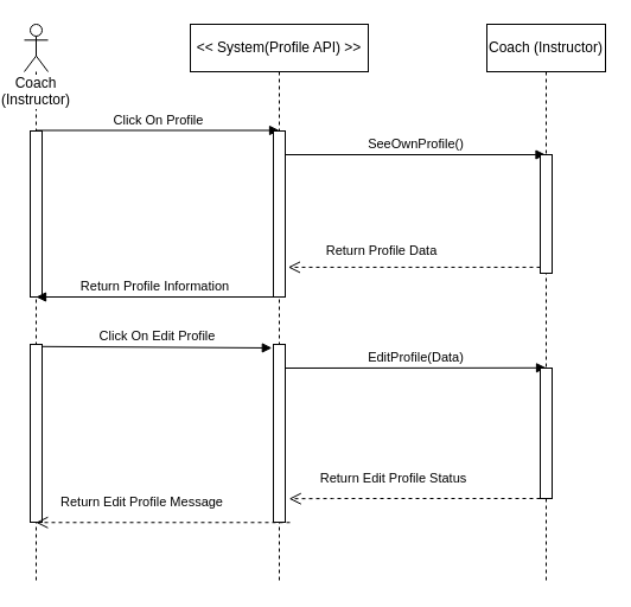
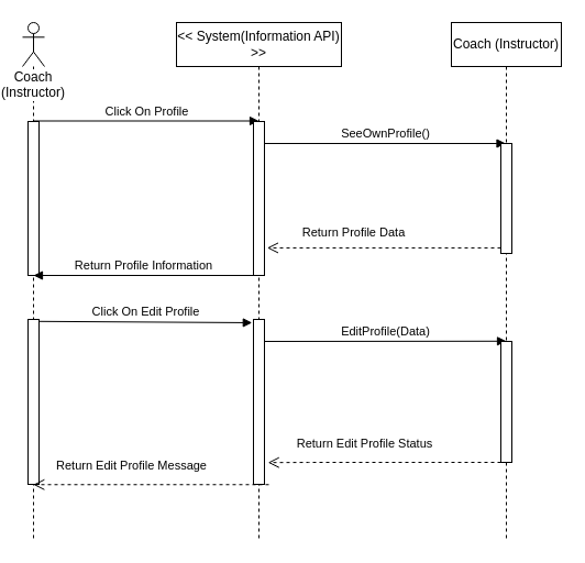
- <mxCell id="5" value="&amp;lt;&amp;lt; System(Profile API) &amp;gt;&amp;gt;" style="shape=umlLifeline;perimeter=lifelinePerimeter;whiteSpace=wrap;html=1;container=1;collapsible=0;recursiveResize=0;outlineConnect=0;" parent="1" vertex="1"><mxGeometry x="160" y="20" width="150" height="470" as="geometry" /></mxCell>
+ <mxCell id="5" value="&amp;lt;&amp;lt; System(Information API) &amp;gt;&amp;gt;" style="shape=umlLifeline;perimeter=lifelinePerimeter;whiteSpace=wrap;html=1;container=1;collapsible=0;recursiveResize=0;outlineConnect=0;" parent="1" vertex="1"><mxGeometry x="160" y="20" width="150" height="470" as="geometry" /></mxCell>
